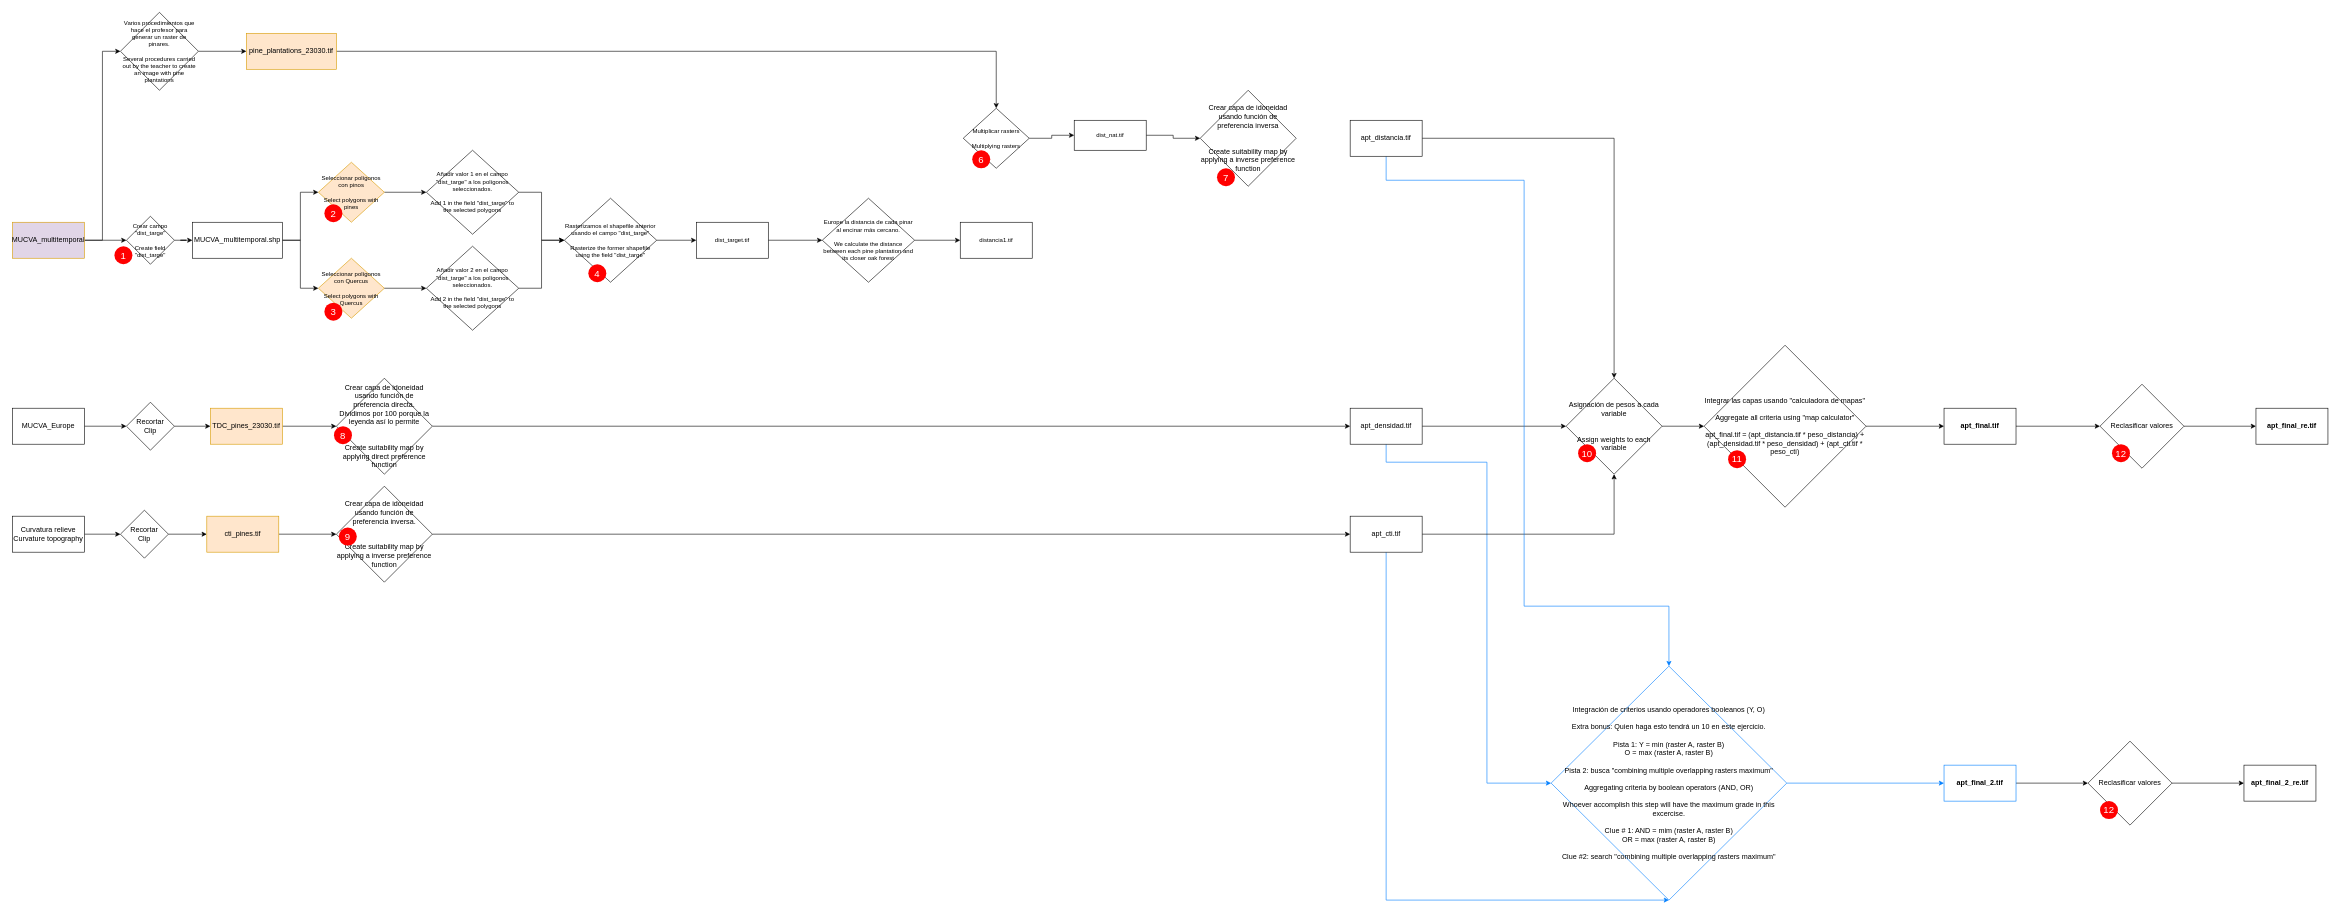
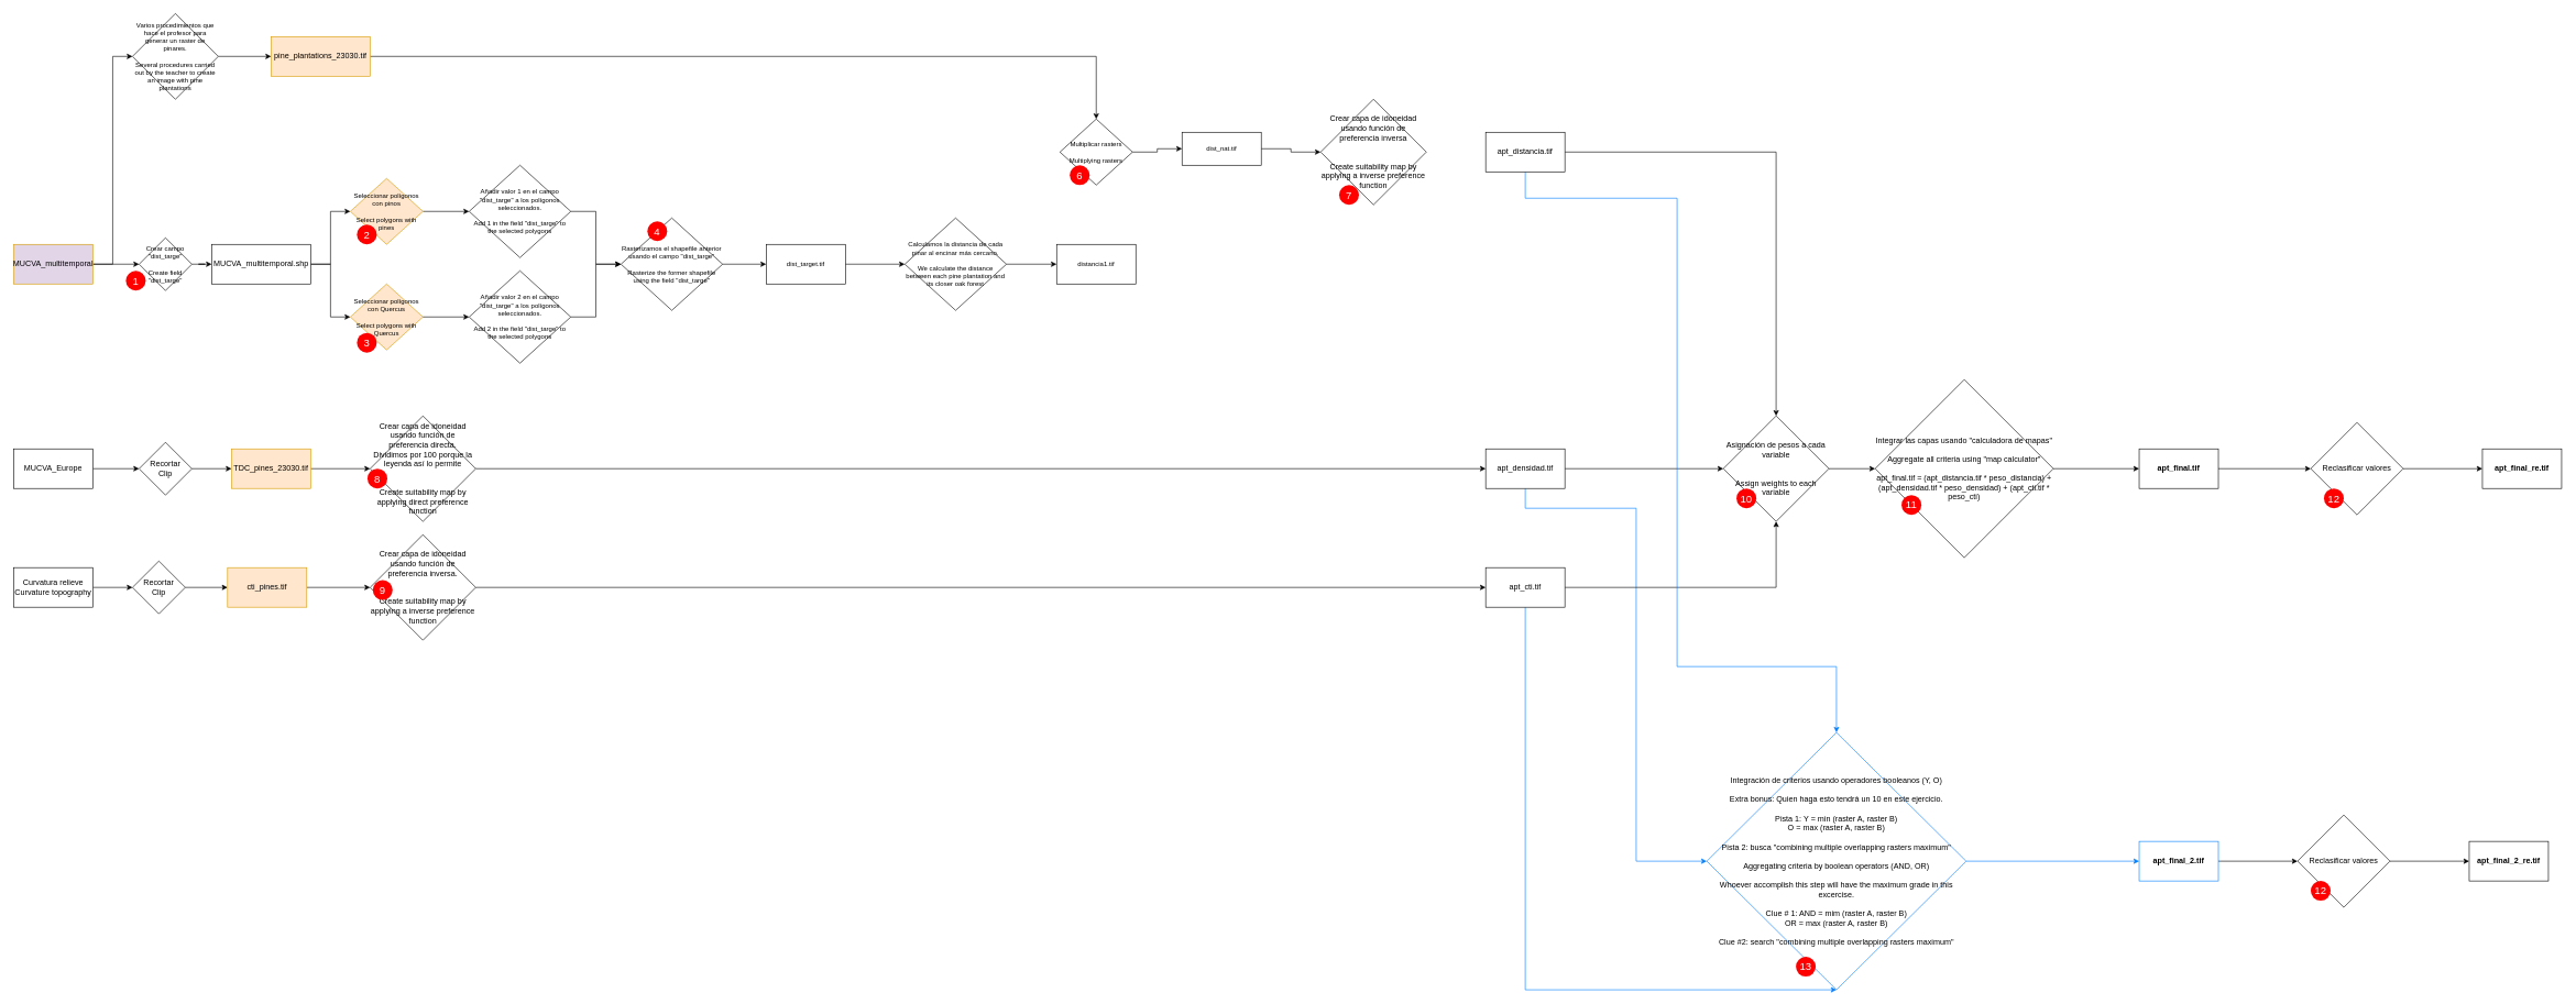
- <mxCell id="35" value="&lt;div&gt;Europe la distancia de cada pinar al encinar más cercano.&lt;/div&gt;&lt;div&gt;&lt;br&gt;&lt;/div&gt;&lt;div&gt;We calculate the distance between each pine plantation and its closer oak forest&lt;br&gt;&lt;/div&gt;" style="rhombus;whiteSpace=wrap;html=1;fontSize=10;" parent="1" vertex="1"><mxGeometry x="1370" y="330" width="154" height="140" as="geometry" /></mxCell>
+ <mxCell id="35" value="&lt;div&gt;Calculamos la distancia de cada pinar al encinar más cercano.&lt;/div&gt;&lt;div&gt;&lt;br&gt;&lt;/div&gt;&lt;div&gt;We calculate the distance between each pine plantation and its closer oak forest&lt;br&gt;&lt;/div&gt;" style="rhombus;whiteSpace=wrap;html=1;fontSize=10;" parent="1" vertex="1"><mxGeometry x="1370" y="330" width="154" height="140" as="geometry" /></mxCell>
- <mxCell id="72" value="4" style="ellipse;whiteSpace=wrap;html=1;aspect=fixed;fillColor=#FF0000;strokeColor=none;fontSize=16;fontColor=#FFFFFF;" parent="1" vertex="1"><mxGeometry x="980" y="440" width="30" height="30" as="geometry" /></mxCell>
+ <mxCell id="72" value="4" style="ellipse;whiteSpace=wrap;html=1;aspect=fixed;fillColor=#FF0000;strokeColor=none;fontSize=16;fontColor=#FFFFFF;" parent="1" vertex="1"><mxGeometry x="980" y="335" width="30" height="30" as="geometry" /></mxCell>
+ <mxCell id="83" value="13" style="ellipse;whiteSpace=wrap;html=1;aspect=fixed;fillColor=#FF0000;strokeColor=none;fontSize=16;fontColor=#FFFFFF;" parent="1" vertex="1"><mxGeometry x="2720" y="1450" width="30" height="30" as="geometry" /></mxCell>
